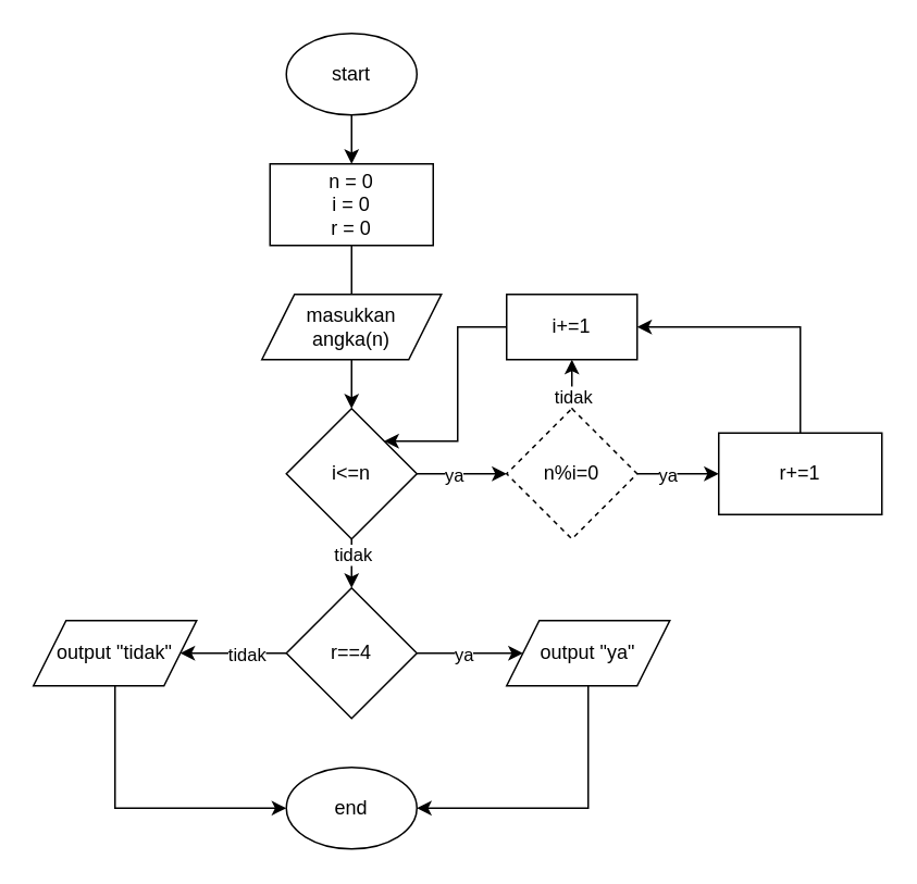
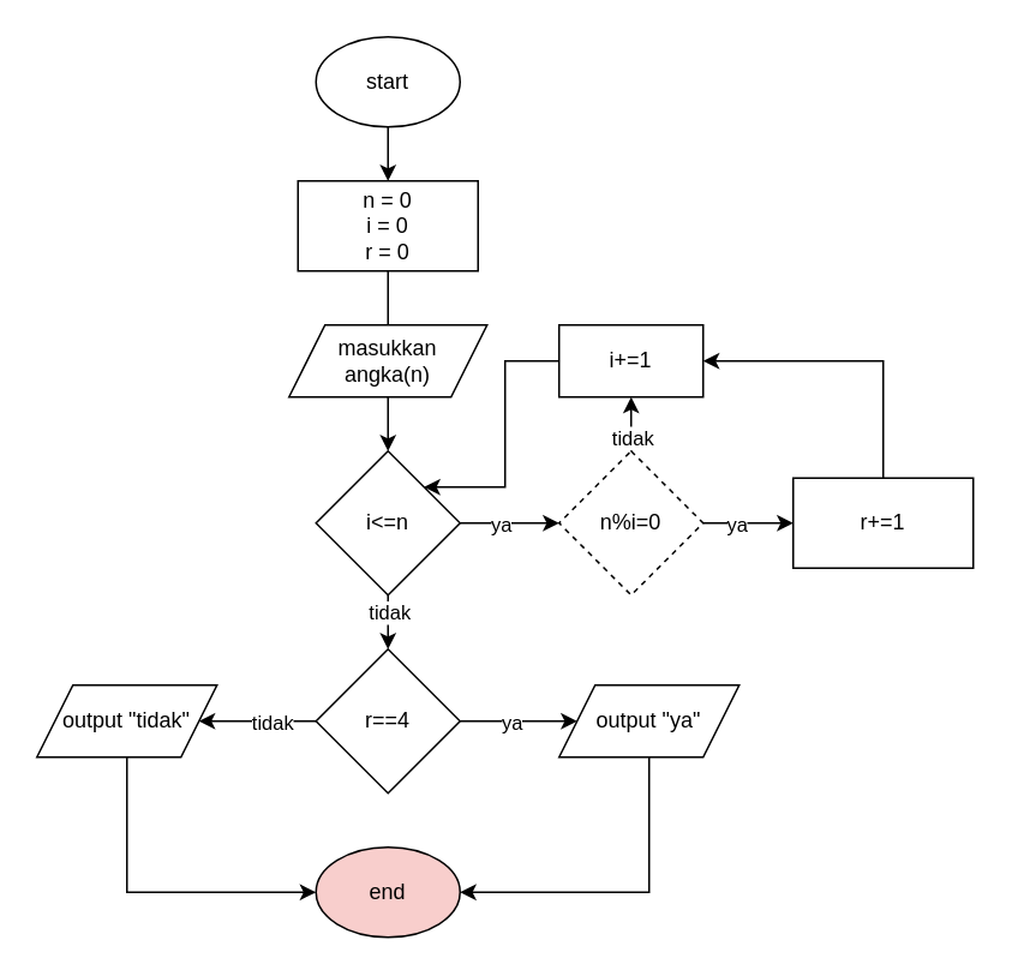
- <mxCell id="29" value="end" style="ellipse;whiteSpace=wrap;html=1;" vertex="1" parent="1"><mxGeometry x="175" y="470" width="80" height="50" as="geometry" /></mxCell>
+ <mxCell id="29" value="end" style="ellipse;whiteSpace=wrap;html=1;fillColor=#f8cecc;" vertex="1" parent="1"><mxGeometry x="175" y="470" width="80" height="50" as="geometry" /></mxCell>
